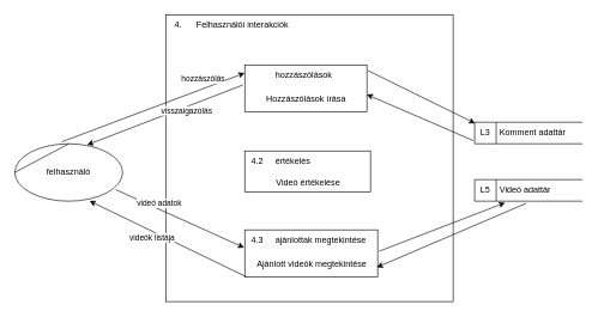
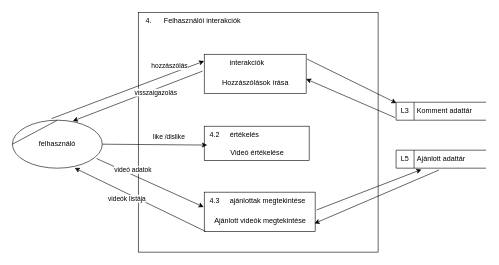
- <mxCell id="9" value="hozzászólások" style="text;html=1;strokeColor=none;fillColor=none;align=left;verticalAlign=middle;whiteSpace=wrap;rounded=0;movable=0;resizable=0;connectable=0;allowArrows=0;rotatable=0;cloneable=0;deletable=0;spacingLeft=6;autosize=1;resizeWidth=0;" parent="8" vertex="1"><mxGeometry x="35" width="110" height="30" as="geometry" /></mxCell>
+ <mxCell id="9" value="interakciók" style="text;html=1;strokeColor=none;fillColor=none;align=left;verticalAlign=middle;whiteSpace=wrap;rounded=0;movable=0;resizable=0;connectable=0;allowArrows=0;rotatable=0;cloneable=0;deletable=0;spacingLeft=6;autosize=1;resizeWidth=0;" parent="8" vertex="1"><mxGeometry x="35" width="110" height="30" as="geometry" /></mxCell>
+ <mxCell id="20" value="like /dislike" style="endArrow=classic;html=1;rounded=0;verticalAlign=bottom;entryX=0.028;entryY=0.55;entryDx=0;entryDy=0;entryPerimeter=0;exitX=1;exitY=0.5;exitDx=0;exitDy=0;" parent="1" source="15" target="5" edge="1"><mxGeometry x="0.27" y="4" width="50" height="50" relative="1" as="geometry"><mxPoint x="320" y="369.5" as="sourcePoint" /><mxPoint x="170" y="370" as="targetPoint" /><mxPoint as="offset" /></mxGeometry></mxCell>
- <mxCell id="13" value="Videó adattár" style="html=1;dashed=0;whitespace=wrap;shape=mxgraph.dfd.dataStoreID;align=left;spacingLeft=33;container=1;collapsible=0;autosize=0;" parent="1" vertex="1"><mxGeometry x="660" y="250" width="150" height="30" as="geometry" /></mxCell>
+ <mxCell id="13" value="Ajánlott adattár" style="html=1;dashed=0;whitespace=wrap;shape=mxgraph.dfd.dataStoreID;align=left;spacingLeft=33;container=1;collapsible=0;autosize=0;" parent="1" vertex="1"><mxGeometry x="660" y="250" width="150" height="30" as="geometry" /></mxCell>
